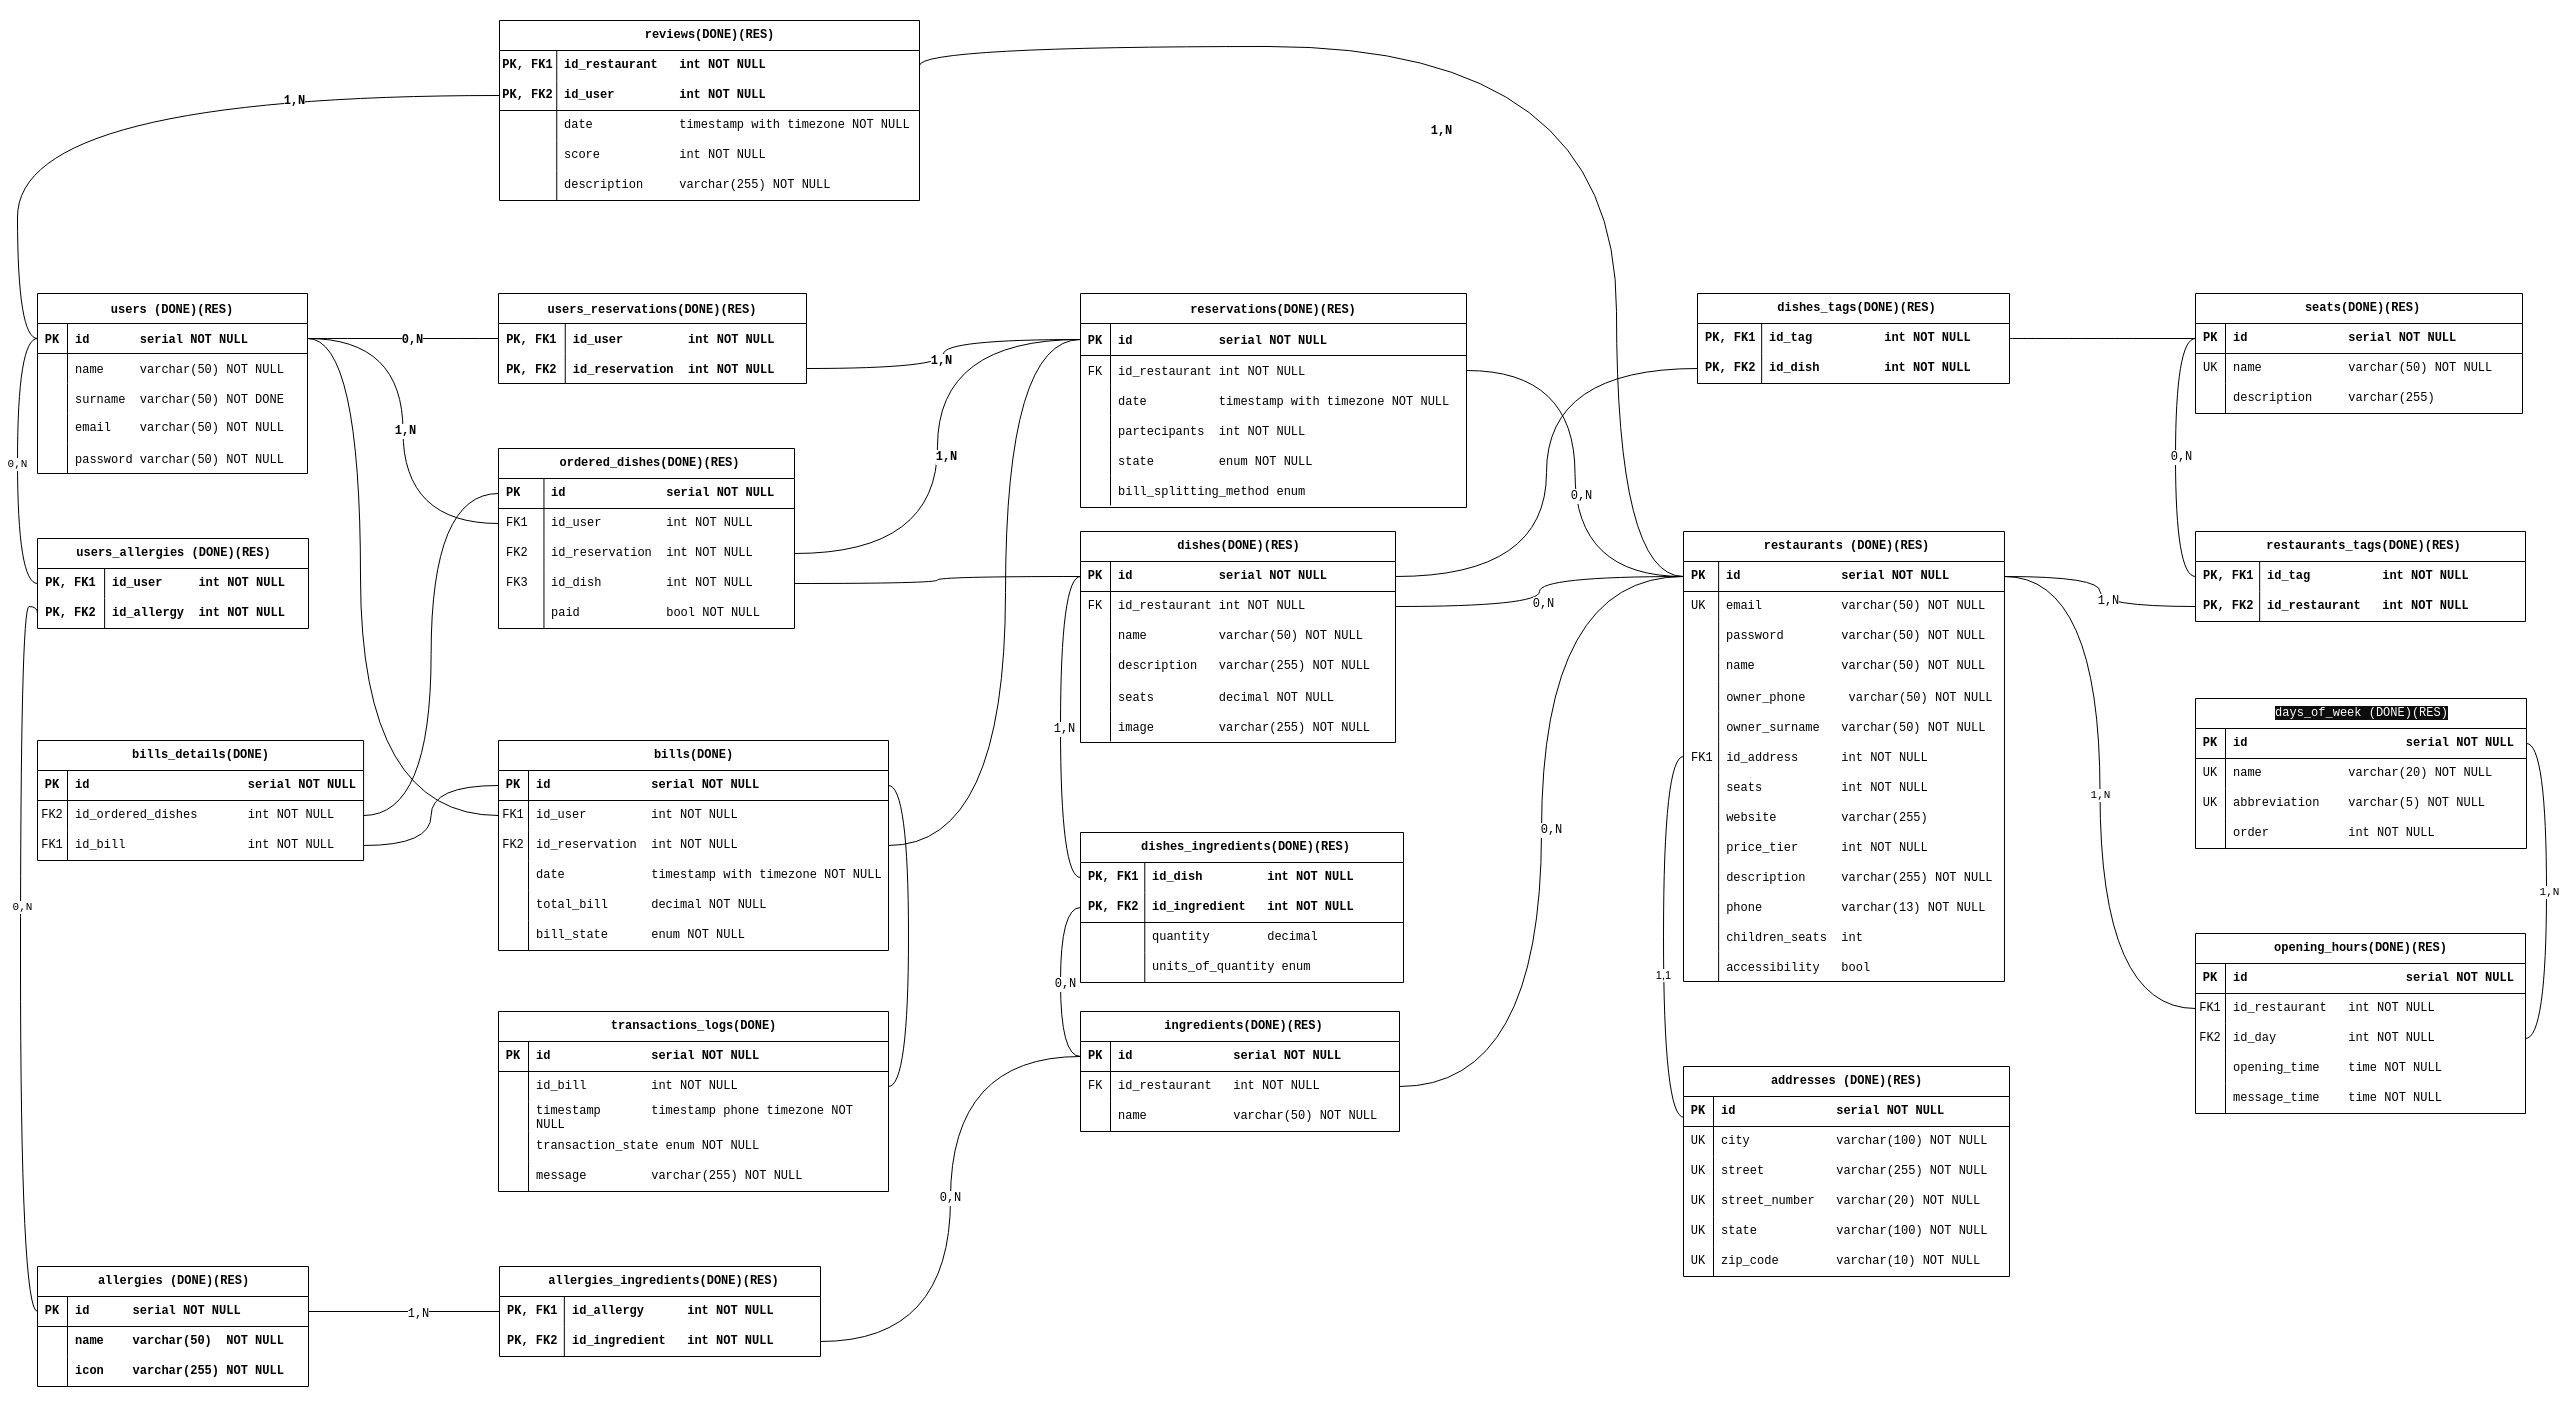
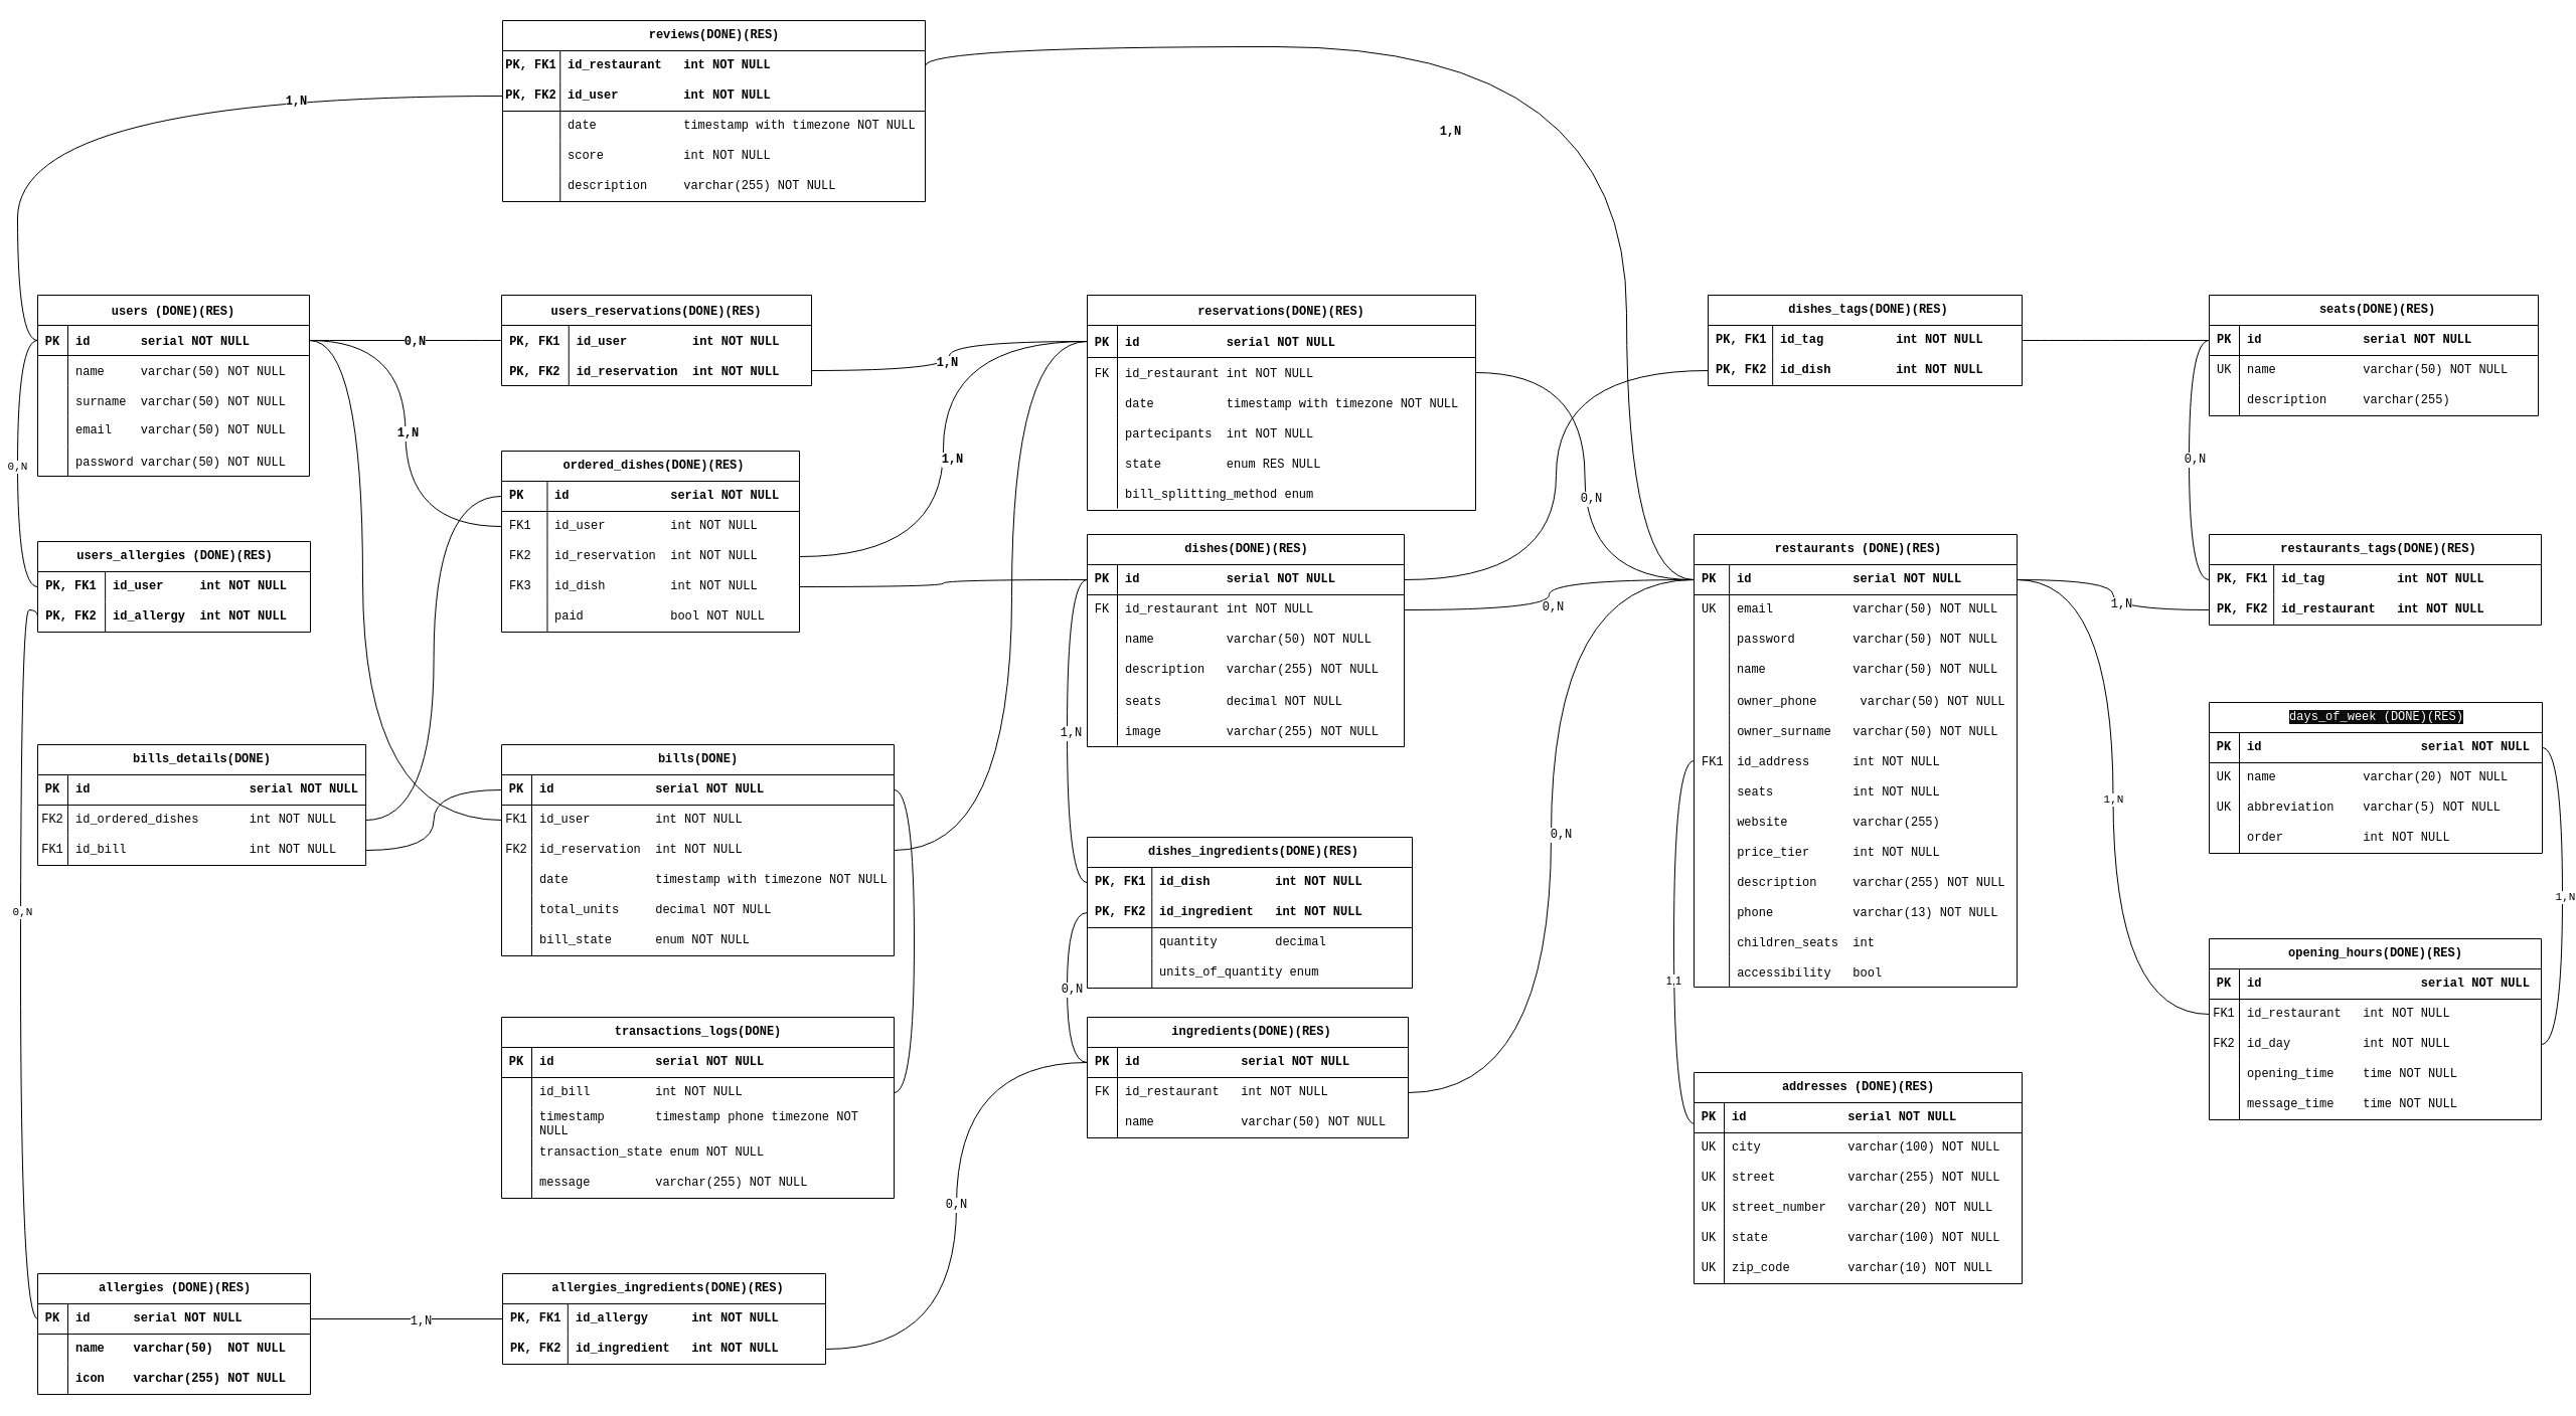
- <mxCell id="32" value="surname  varchar(50) NOT DONE" style="shape=partialRectangle;connectable=0;fillColor=none;top=0;left=0;bottom=0;right=0;align=left;spacingLeft=6;overflow=hidden;fontFamily=Courier New;" parent="30" vertex="1"><mxGeometry x="30" width="240" height="30" as="geometry"><mxRectangle width="240" height="30" as="alternateBounds" /></mxGeometry></mxCell>
+ <mxCell id="32" value="surname  varchar(50) NOT NULL" style="shape=partialRectangle;connectable=0;fillColor=none;top=0;left=0;bottom=0;right=0;align=left;spacingLeft=6;overflow=hidden;fontFamily=Courier New;" parent="30" vertex="1"><mxGeometry x="30" width="240" height="30" as="geometry"><mxRectangle width="240" height="30" as="alternateBounds" /></mxGeometry></mxCell>
- <mxCell id="19" value="state         enum NOT NULL" style="shape=partialRectangle;connectable=0;fillColor=none;top=0;left=0;bottom=0;right=0;align=left;spacingLeft=6;overflow=hidden;fontFamily=Courier New;" parent="17" vertex="1"><mxGeometry x="30" width="356" height="30" as="geometry"><mxRectangle width="356" height="30" as="alternateBounds" /></mxGeometry></mxCell>
+ <mxCell id="19" value="state         enum RES NULL" style="shape=partialRectangle;connectable=0;fillColor=none;top=0;left=0;bottom=0;right=0;align=left;spacingLeft=6;overflow=hidden;fontFamily=Courier New;" parent="17" vertex="1"><mxGeometry x="30" width="356" height="30" as="geometry"><mxRectangle width="356" height="30" as="alternateBounds" /></mxGeometry></mxCell>
- <mxCell id="284" value="total_bill &lt;span style=&quot;white-space: pre;&quot;&gt;&#09;&lt;/span&gt;decimal NOT NULL" style="shape=partialRectangle;connectable=0;fillColor=none;top=0;left=0;bottom=0;right=0;align=left;spacingLeft=6;overflow=hidden;whiteSpace=wrap;html=1;fontFamily=Courier New;" parent="282" vertex="1"><mxGeometry x="30" width="360" height="30" as="geometry"><mxRectangle width="360" height="30" as="alternateBounds" /></mxGeometry></mxCell>
+ <mxCell id="284" value="total_units &lt;span style=&quot;white-space: pre;&quot;&gt;&#09;&lt;/span&gt;decimal NOT NULL" style="shape=partialRectangle;connectable=0;fillColor=none;top=0;left=0;bottom=0;right=0;align=left;spacingLeft=6;overflow=hidden;whiteSpace=wrap;html=1;fontFamily=Courier New;" parent="282" vertex="1"><mxGeometry x="30" width="360" height="30" as="geometry"><mxRectangle width="360" height="30" as="alternateBounds" /></mxGeometry></mxCell>
